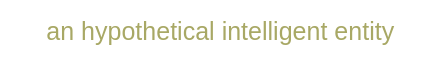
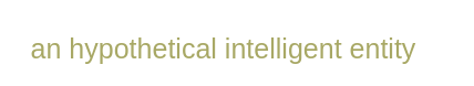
- <mxCell id="2" value="&lt;font style=&quot;font-size: 20px&quot; color=&quot;#A8A865&quot;&gt;an hypothetical intelligent entity&amp;nbsp; &lt;/font&gt;" style="text;html=1;resizable=0;points=[];autosize=1;align=left;verticalAlign=top;spacingTop=-4;" vertex="1" parent="1"><mxGeometry x="35" y="10" width="300" height="20" as="geometry" /></mxCell>
+ <mxCell id="2" value="&lt;font style=&quot;font-size: 20px&quot; color=&quot;#A8A865&quot;&gt;an hypothetical intelligent entity&amp;nbsp; &lt;/font&gt;" style="text;html=1;resizable=0;points=[];autosize=1;align=left;verticalAlign=top;spacingTop=-4;" vertex="1" parent="1"><mxGeometry x="20" y="20" width="300" height="20" as="geometry" /></mxCell>
